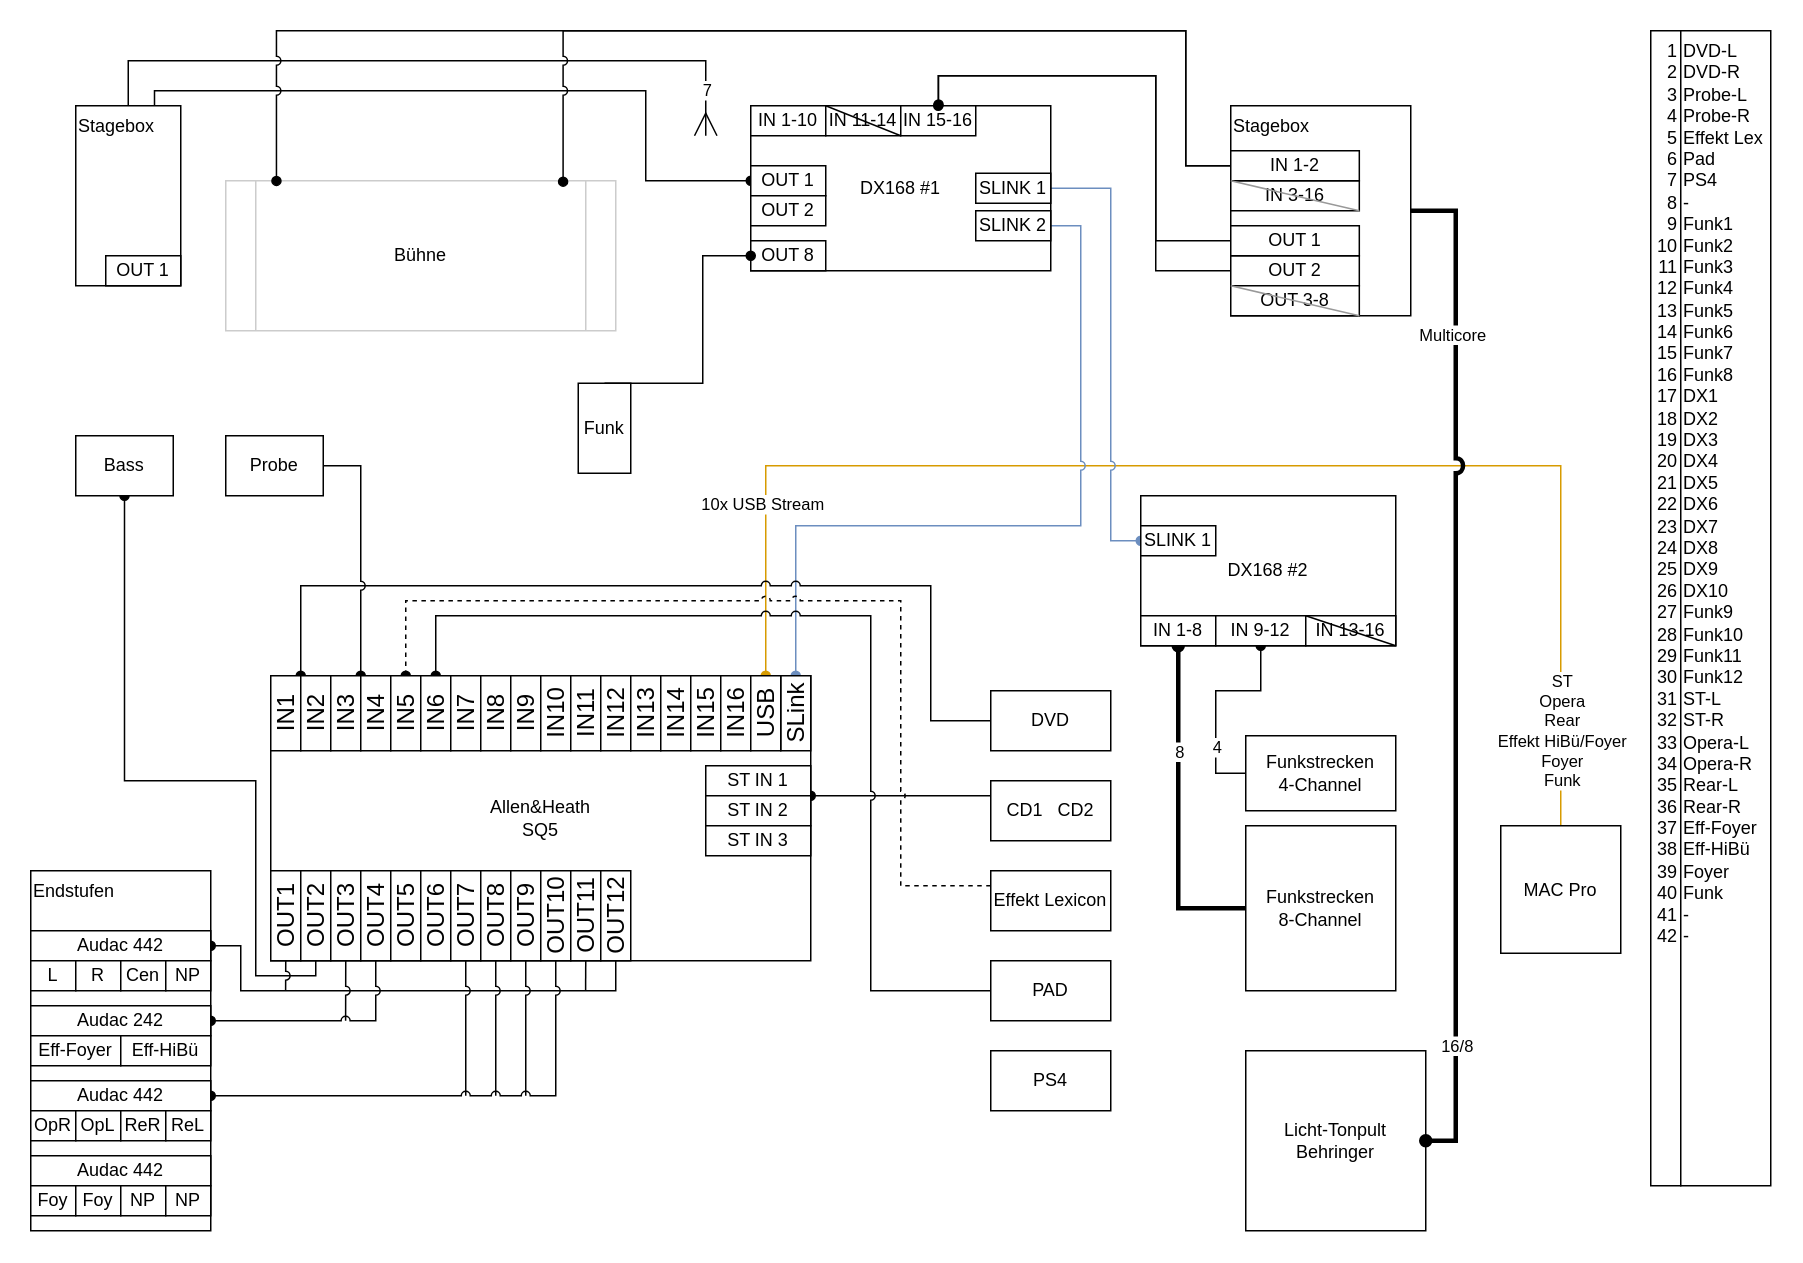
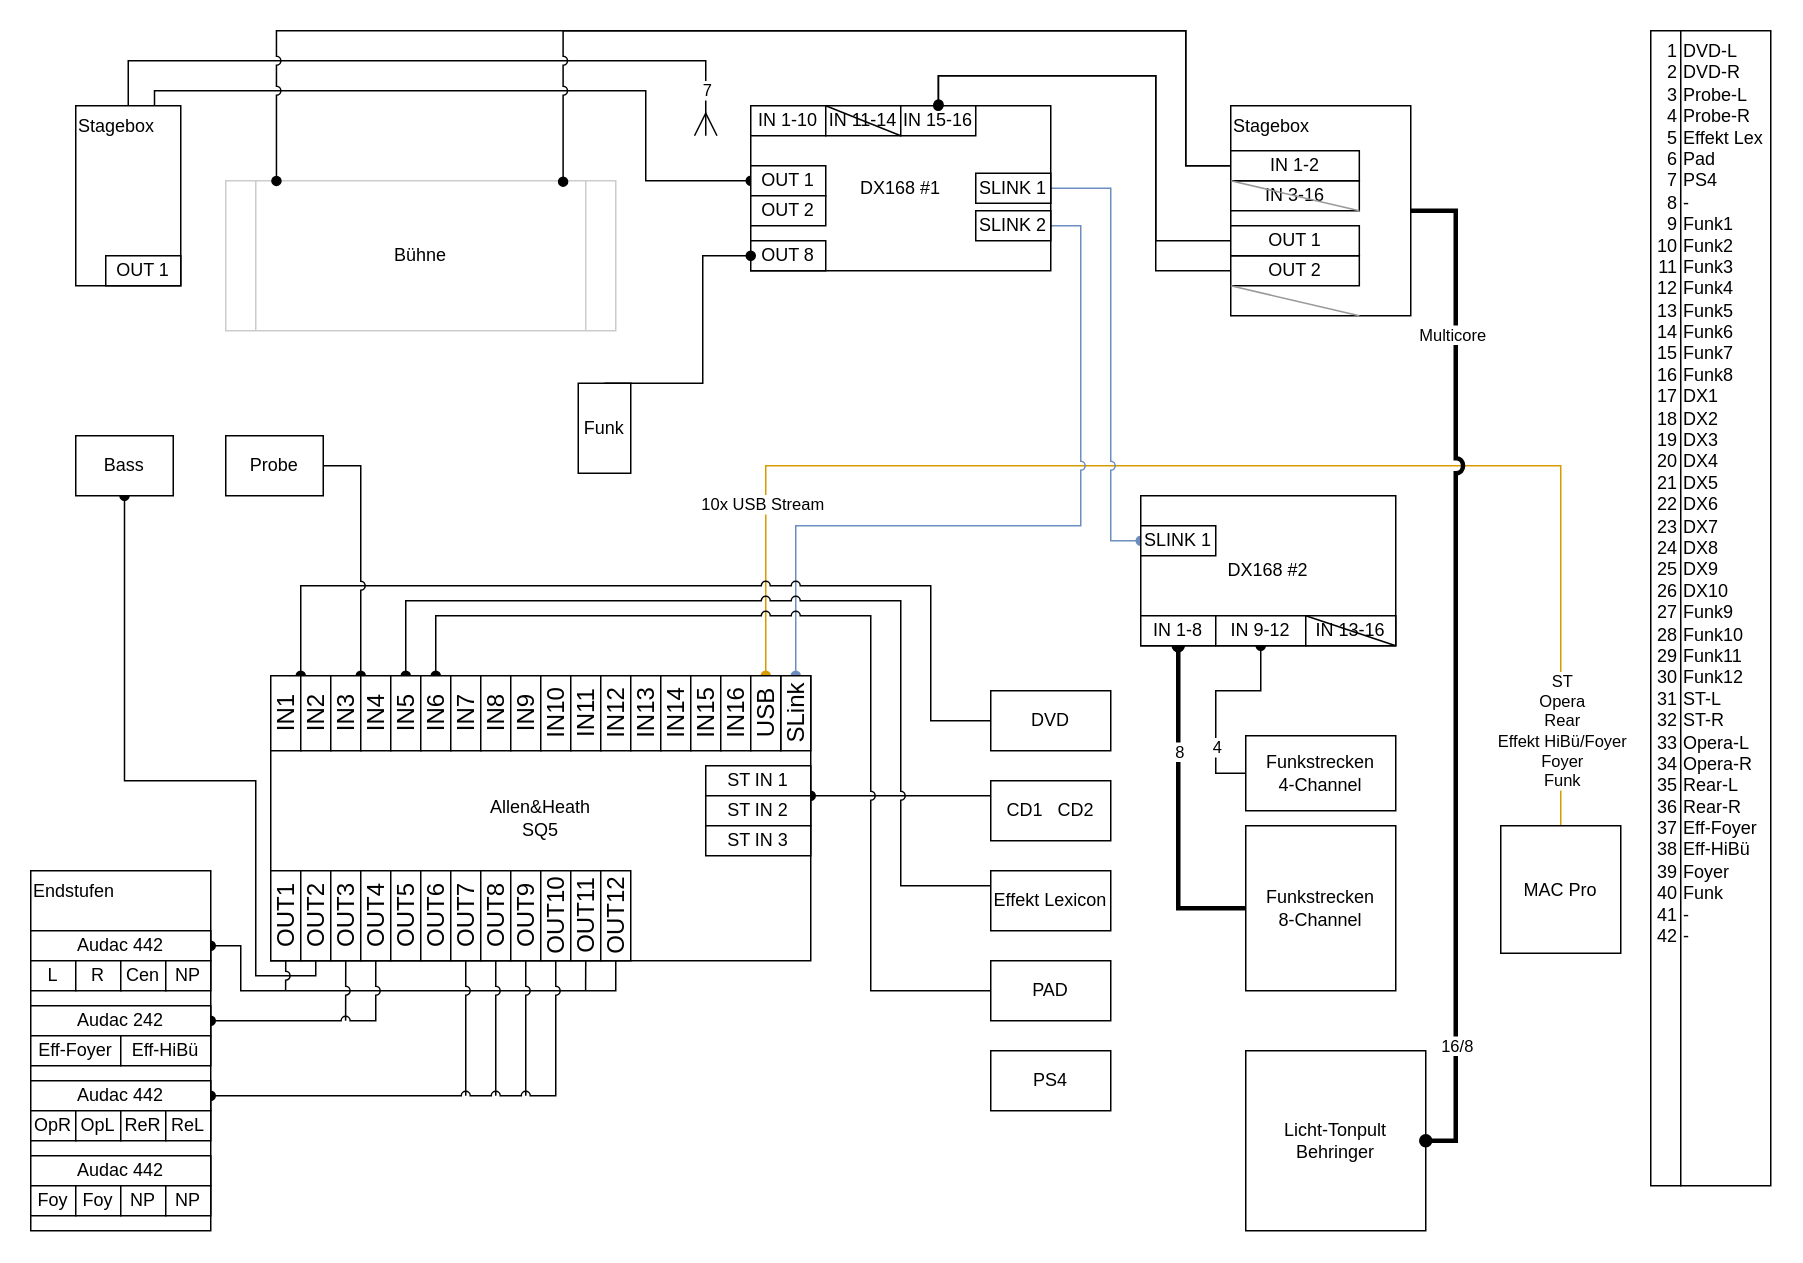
- <mxCell id="57" value="OUT 3-8" style="rounded=0;whiteSpace=wrap;html=1;" vertex="1" parent="51"><mxGeometry x="-0.004" y="120" width="85.714" height="20" as="geometry" /></mxCell>
- <mxCell id="19" style="edgeStyle=orthogonalEdgeStyle;rounded=0;orthogonalLoop=1;jettySize=auto;html=1;exitX=0;exitY=0.25;exitDx=0;exitDy=0;entryX=0.5;entryY=0;entryDx=0;entryDy=0;endArrow=oval;endFill=1;jumpStyle=arc;dashed=1;" edge="1" parent="1" source="20" target="76"><mxGeometry relative="1" as="geometry"><Array as="points"><mxPoint x="600" y="590" /><mxPoint x="600" y="400" /><mxPoint x="270" y="400" /></Array></mxGeometry></mxCell>
+ <mxCell id="19" style="edgeStyle=orthogonalEdgeStyle;rounded=0;orthogonalLoop=1;jettySize=auto;html=1;exitX=0;exitY=0.25;exitDx=0;exitDy=0;entryX=0.5;entryY=0;entryDx=0;entryDy=0;endArrow=oval;endFill=1;jumpStyle=arc;" edge="1" parent="1" source="20" target="76"><mxGeometry relative="1" as="geometry"><Array as="points"><mxPoint x="600" y="590" /><mxPoint x="600" y="400" /><mxPoint x="270" y="400" /></Array></mxGeometry></mxCell>
